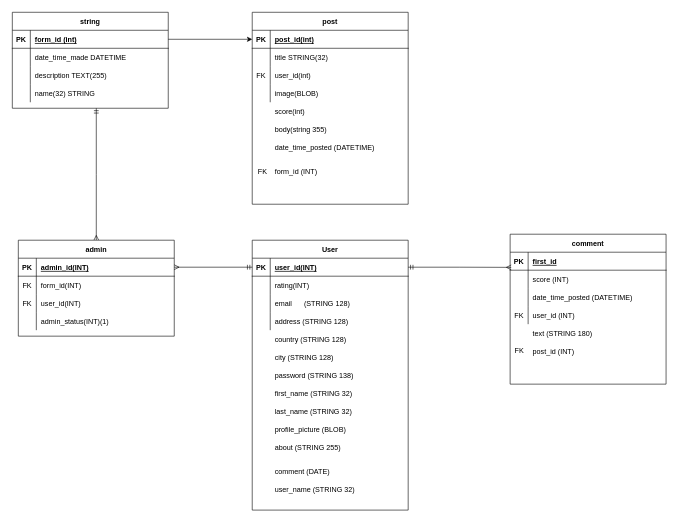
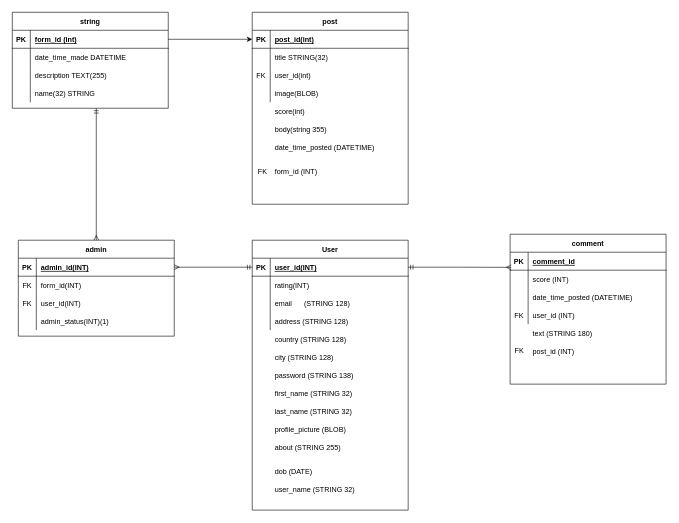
- <mxCell id="48" value="first_id" style="shape=partialRectangle;connectable=0;fillColor=none;top=0;left=0;bottom=0;right=0;align=left;spacingLeft=6;fontStyle=5;overflow=hidden;" vertex="1" parent="46"><mxGeometry x="30" width="230" height="30" as="geometry" /></mxCell>
+ <mxCell id="48" value="comment_id" style="shape=partialRectangle;connectable=0;fillColor=none;top=0;left=0;bottom=0;right=0;align=left;spacingLeft=6;fontStyle=5;overflow=hidden;" vertex="1" parent="46"><mxGeometry x="30" width="230" height="30" as="geometry" /></mxCell>
- <mxCell id="24" value="comment (DATE)" style="shape=partialRectangle;connectable=0;fillColor=none;top=0;left=0;bottom=0;right=0;align=left;spacingLeft=6;overflow=hidden;" vertex="1" parent="2"><mxGeometry x="30" y="370" width="230" height="30" as="geometry" /></mxCell>
+ <mxCell id="24" value="dob (DATE)" style="shape=partialRectangle;connectable=0;fillColor=none;top=0;left=0;bottom=0;right=0;align=left;spacingLeft=6;overflow=hidden;" vertex="1" parent="2"><mxGeometry x="30" y="370" width="230" height="30" as="geometry" /></mxCell>
